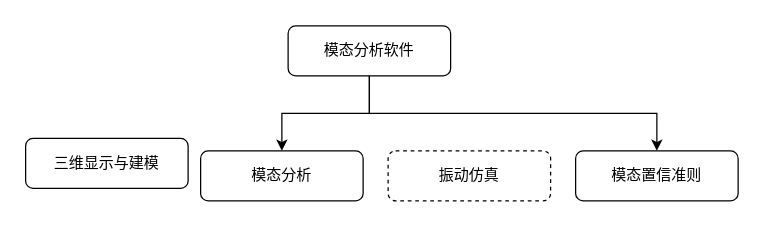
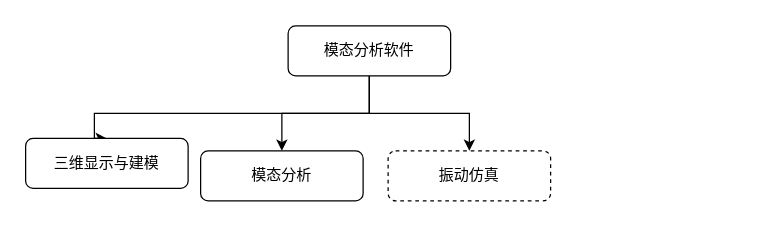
+ <mxCell id="2" style="edgeStyle=orthogonalEdgeStyle;rounded=0;orthogonalLoop=1;jettySize=auto;html=1;entryX=0.5;entryY=0;entryDx=0;entryDy=0;" edge="1" parent="1" source="6" target="7"><mxGeometry relative="1" as="geometry"><Array as="points"><mxPoint x="295" y="90" /><mxPoint x="75" y="90" /></Array></mxGeometry></mxCell>
- <mxCell id="5" style="edgeStyle=orthogonalEdgeStyle;rounded=0;orthogonalLoop=1;jettySize=auto;html=1;" edge="1" parent="1" source="6" target="10"><mxGeometry relative="1" as="geometry"><Array as="points"><mxPoint x="295" y="90" /><mxPoint x="525" y="90" /></Array></mxGeometry></mxCell>
+ <mxCell id="4" style="edgeStyle=orthogonalEdgeStyle;rounded=0;orthogonalLoop=1;jettySize=auto;html=1;" edge="1" parent="1" source="6" target="9"><mxGeometry relative="1" as="geometry" /></mxCell>
- <mxCell id="10" value="模态置信准则" style="rounded=1;whiteSpace=wrap;html=1;" vertex="1" parent="1"><mxGeometry x="460" y="120" width="130" height="40" as="geometry" /></mxCell>
